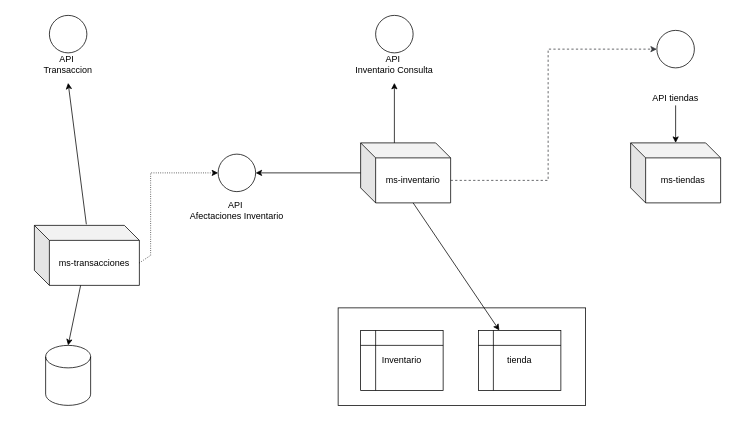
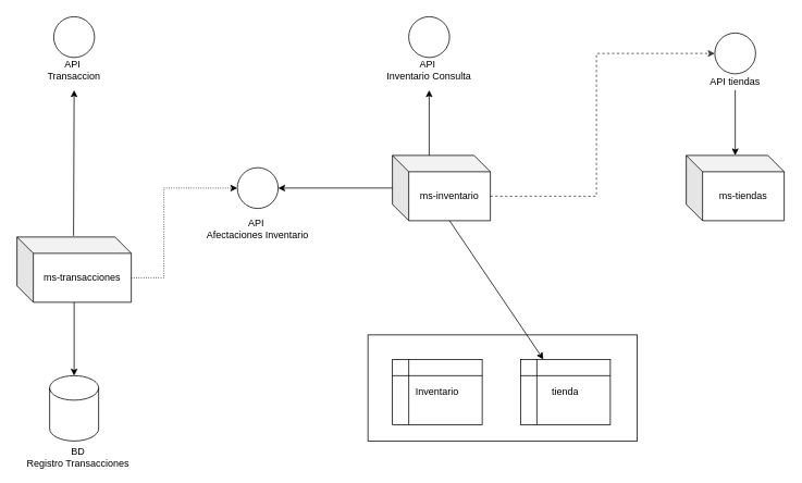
- <mxCell id="22" value="API tiendas" style="text;html=1;strokeColor=none;fillColor=none;align=center;verticalAlign=middle;whiteSpace=wrap;rounded=0;" vertex="1" parent="1"><mxGeometry x="860" y="120" width="80" height="20" as="geometry" /></mxCell>
+ <mxCell id="22" value="API tiendas" style="text;html=1;strokeColor=none;fillColor=none;align=center;verticalAlign=middle;whiteSpace=wrap;rounded=0;" vertex="1" parent="1"><mxGeometry x="860" y="90" width="80" height="20" as="geometry" /></mxCell>
- <mxCell id="2" value="ms-transacciones" style="shape=cube;whiteSpace=wrap;html=1;boundedLbl=1;backgroundOutline=1;darkOpacity=0.05;darkOpacity2=0.1;" parent="1" vertex="1"><mxGeometry x="45" y="300" width="140" height="80" as="geometry" /></mxCell>
+ <mxCell id="2" value="ms-transacciones" style="shape=cube;whiteSpace=wrap;html=1;boundedLbl=1;backgroundOutline=1;darkOpacity=0.05;darkOpacity2=0.1;" parent="1" vertex="1"><mxGeometry x="20" y="290" width="140" height="80" as="geometry" /></mxCell>
+ <mxCell id="15" value="BD &lt;br&gt;Registro Transacciones" style="text;html=1;strokeColor=none;fillColor=none;align=center;verticalAlign=middle;whiteSpace=wrap;rounded=0;" parent="1" vertex="1"><mxGeometry x="30" y="550" width="130" height="20" as="geometry" /></mxCell>
